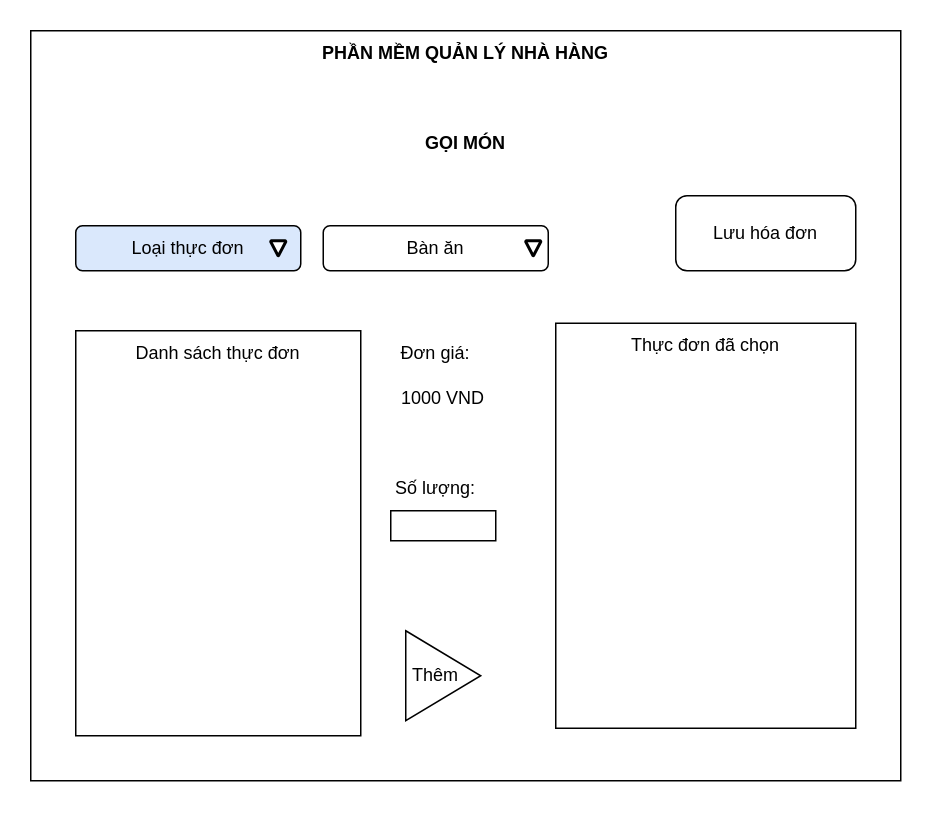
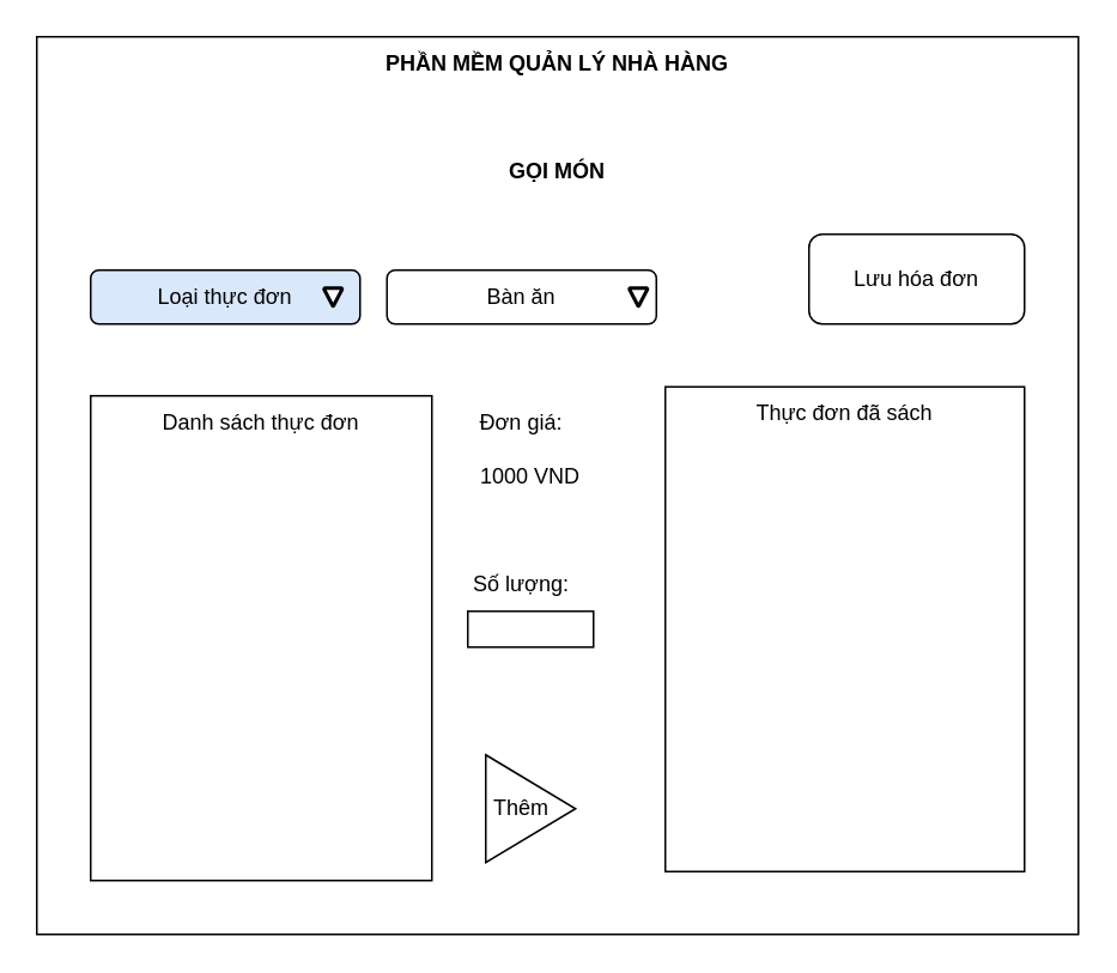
- <mxCell id="9" value="Thực đơn đã chọn" style="text;html=1;strokeColor=none;fillColor=none;align=center;verticalAlign=middle;whiteSpace=wrap;rounded=0;" vertex="1" parent="1"><mxGeometry x="370" y="215" width="200" height="30" as="geometry" /></mxCell>
+ <mxCell id="9" value="Thực đơn đã sách" style="text;html=1;strokeColor=none;fillColor=none;align=center;verticalAlign=middle;whiteSpace=wrap;rounded=0;" vertex="1" parent="1"><mxGeometry x="370" y="215" width="200" height="30" as="geometry" /></mxCell>
